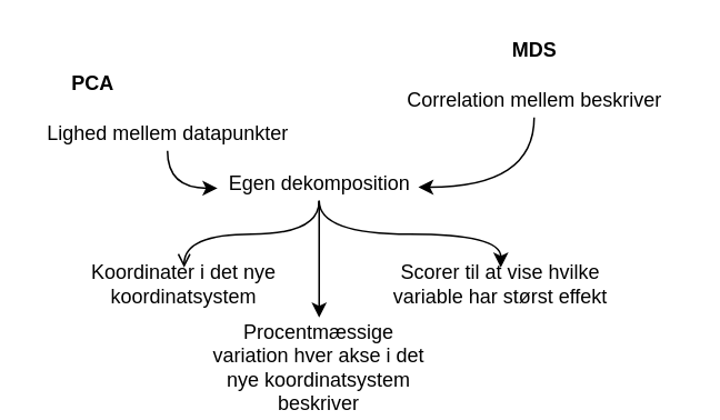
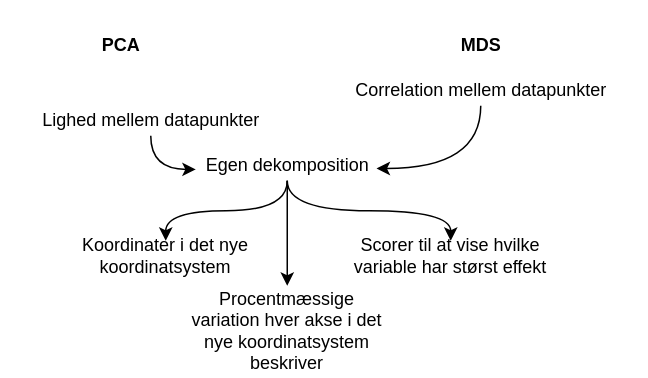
- <mxCell id="2" value="&lt;b&gt;PCA&lt;/b&gt;" style="text;html=1;align=center;verticalAlign=middle;resizable=0;points=[];autosize=1;" vertex="1" parent="1"><mxGeometry x="35" y="40" width="40" height="20" as="geometry" /></mxCell>
+ <mxCell id="2" value="&lt;b&gt;PCA&lt;/b&gt;" style="text;html=1;align=center;verticalAlign=middle;resizable=0;points=[];autosize=1;" vertex="1" parent="1"><mxGeometry x="60" y="20" width="40" height="20" as="geometry" /></mxCell>
- <mxCell id="7" value="Correlation mellem beskriver" style="text;html=1;align=center;verticalAlign=middle;resizable=0;points=[];autosize=1;" vertex="1" parent="1"><mxGeometry x="230" y="50" width="180" height="20" as="geometry" /></mxCell>
+ <mxCell id="7" value="Correlation mellem datapunkter" style="text;html=1;align=center;verticalAlign=middle;resizable=0;points=[];autosize=1;" vertex="1" parent="1"><mxGeometry x="230" y="50" width="180" height="20" as="geometry" /></mxCell>
- <mxCell id="8" style="edgeStyle=orthogonalEdgeStyle;curved=1;orthogonalLoop=1;jettySize=auto;html=1;entryX=0.5;entryY=0;entryDx=0;entryDy=0;endArrow=open;" edge="1" parent="1" source="11" target="12"><mxGeometry relative="1" as="geometry" /></mxCell>
+ <mxCell id="8" style="edgeStyle=orthogonalEdgeStyle;curved=1;orthogonalLoop=1;jettySize=auto;html=1;entryX=0.5;entryY=0;entryDx=0;entryDy=0;" edge="1" parent="1" source="11" target="12"><mxGeometry relative="1" as="geometry" /></mxCell>
